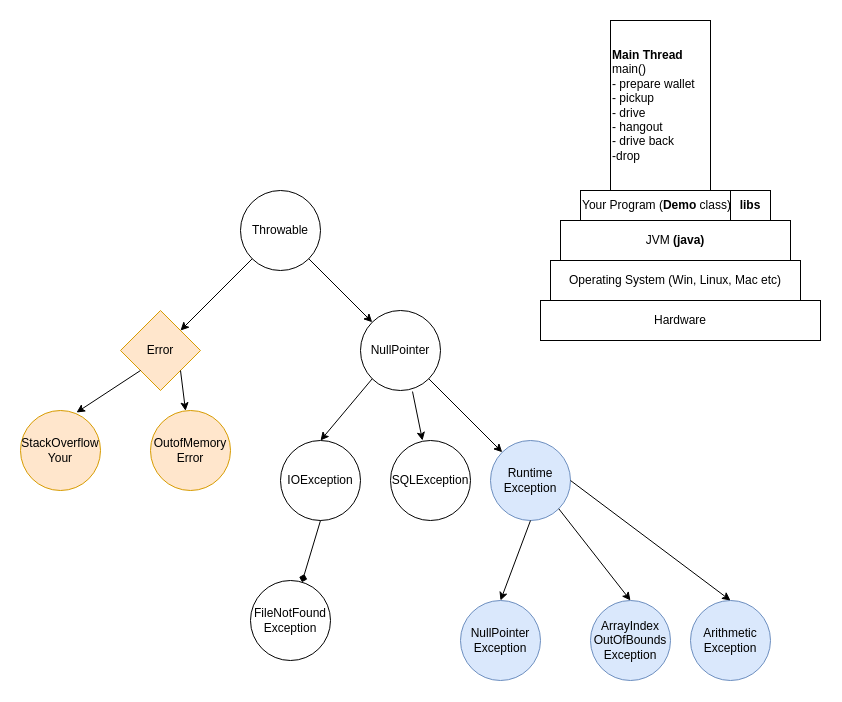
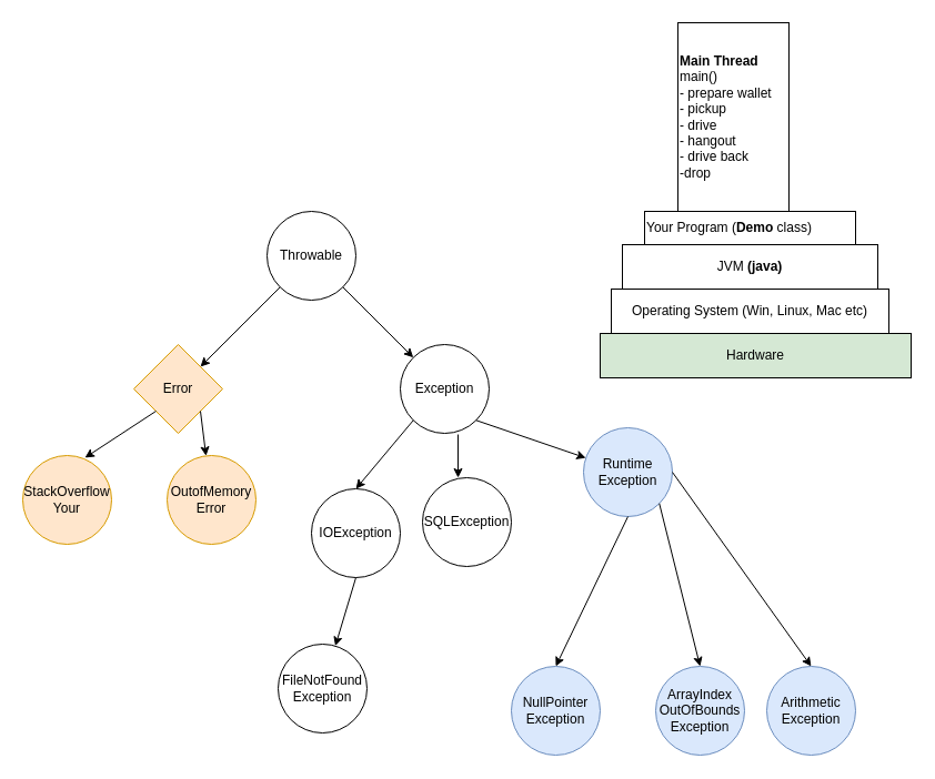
- <mxCell id="28" value="libs" style="rounded=0;whiteSpace=wrap;html=1;fontStyle=1" vertex="1" parent="1"><mxGeometry x="730" y="190" width="40" height="30" as="geometry" /></mxCell>
- <mxCell id="8" value="Hardware" style="rounded=0;whiteSpace=wrap;html=1;" parent="1" vertex="1"><mxGeometry x="540" y="300" width="280" height="40" as="geometry" /></mxCell>
+ <mxCell id="8" value="Hardware" style="rounded=0;whiteSpace=wrap;html=1;fillColor=#d5e8d4;" parent="1" vertex="1"><mxGeometry x="540" y="300" width="280" height="40" as="geometry" /></mxCell>
- <mxCell id="4" value="NullPointer" style="ellipse;whiteSpace=wrap;html=1;aspect=fixed;" parent="1" vertex="1"><mxGeometry x="360" y="310" width="80" height="80" as="geometry" /></mxCell>
+ <mxCell id="4" value="Exception" style="ellipse;whiteSpace=wrap;html=1;aspect=fixed;" parent="1" vertex="1"><mxGeometry x="360" y="310" width="80" height="80" as="geometry" /></mxCell>
- <mxCell id="15" value="SQLException" style="ellipse;whiteSpace=wrap;html=1;aspect=fixed;align=center;" parent="1" vertex="1"><mxGeometry x="390" y="440" width="80" height="80" as="geometry" /></mxCell>
+ <mxCell id="15" value="SQLException" style="ellipse;whiteSpace=wrap;html=1;aspect=fixed;align=center;" parent="1" vertex="1"><mxGeometry x="380" y="430" width="80" height="80" as="geometry" /></mxCell>
- <mxCell id="12" value="Runtime&lt;br&gt;&lt;div style=&quot;&quot;&gt;&lt;span&gt;Exception&lt;/span&gt;&lt;/div&gt;" style="ellipse;whiteSpace=wrap;html=1;aspect=fixed;align=center;fillColor=#dae8fc;strokeColor=#6c8ebf;" parent="1" vertex="1"><mxGeometry x="490" y="440" width="80" height="80" as="geometry" /></mxCell>
+ <mxCell id="12" value="Runtime&lt;br&gt;&lt;div style=&quot;&quot;&gt;&lt;span&gt;Exception&lt;/span&gt;&lt;/div&gt;" style="ellipse;whiteSpace=wrap;html=1;aspect=fixed;align=center;fillColor=#dae8fc;strokeColor=#6c8ebf;" parent="1" vertex="1"><mxGeometry x="525" y="385" width="80" height="80" as="geometry" /></mxCell>
- <mxCell id="27" value="" style="endArrow=diamond;html=1;exitX=0.5;exitY=1;exitDx=0;exitDy=0;" parent="1" source="14" target="26" edge="1"><mxGeometry width="50" height="50" relative="1" as="geometry"><mxPoint x="390" y="500" as="sourcePoint" /><mxPoint x="440" y="450" as="targetPoint" /></mxGeometry></mxCell>
+ <mxCell id="27" value="" style="endArrow=classic;html=1;exitX=0.5;exitY=1;exitDx=0;exitDy=0;" parent="1" source="14" target="26" edge="1"><mxGeometry width="50" height="50" relative="1" as="geometry"><mxPoint x="390" y="500" as="sourcePoint" /><mxPoint x="440" y="450" as="targetPoint" /></mxGeometry></mxCell>
